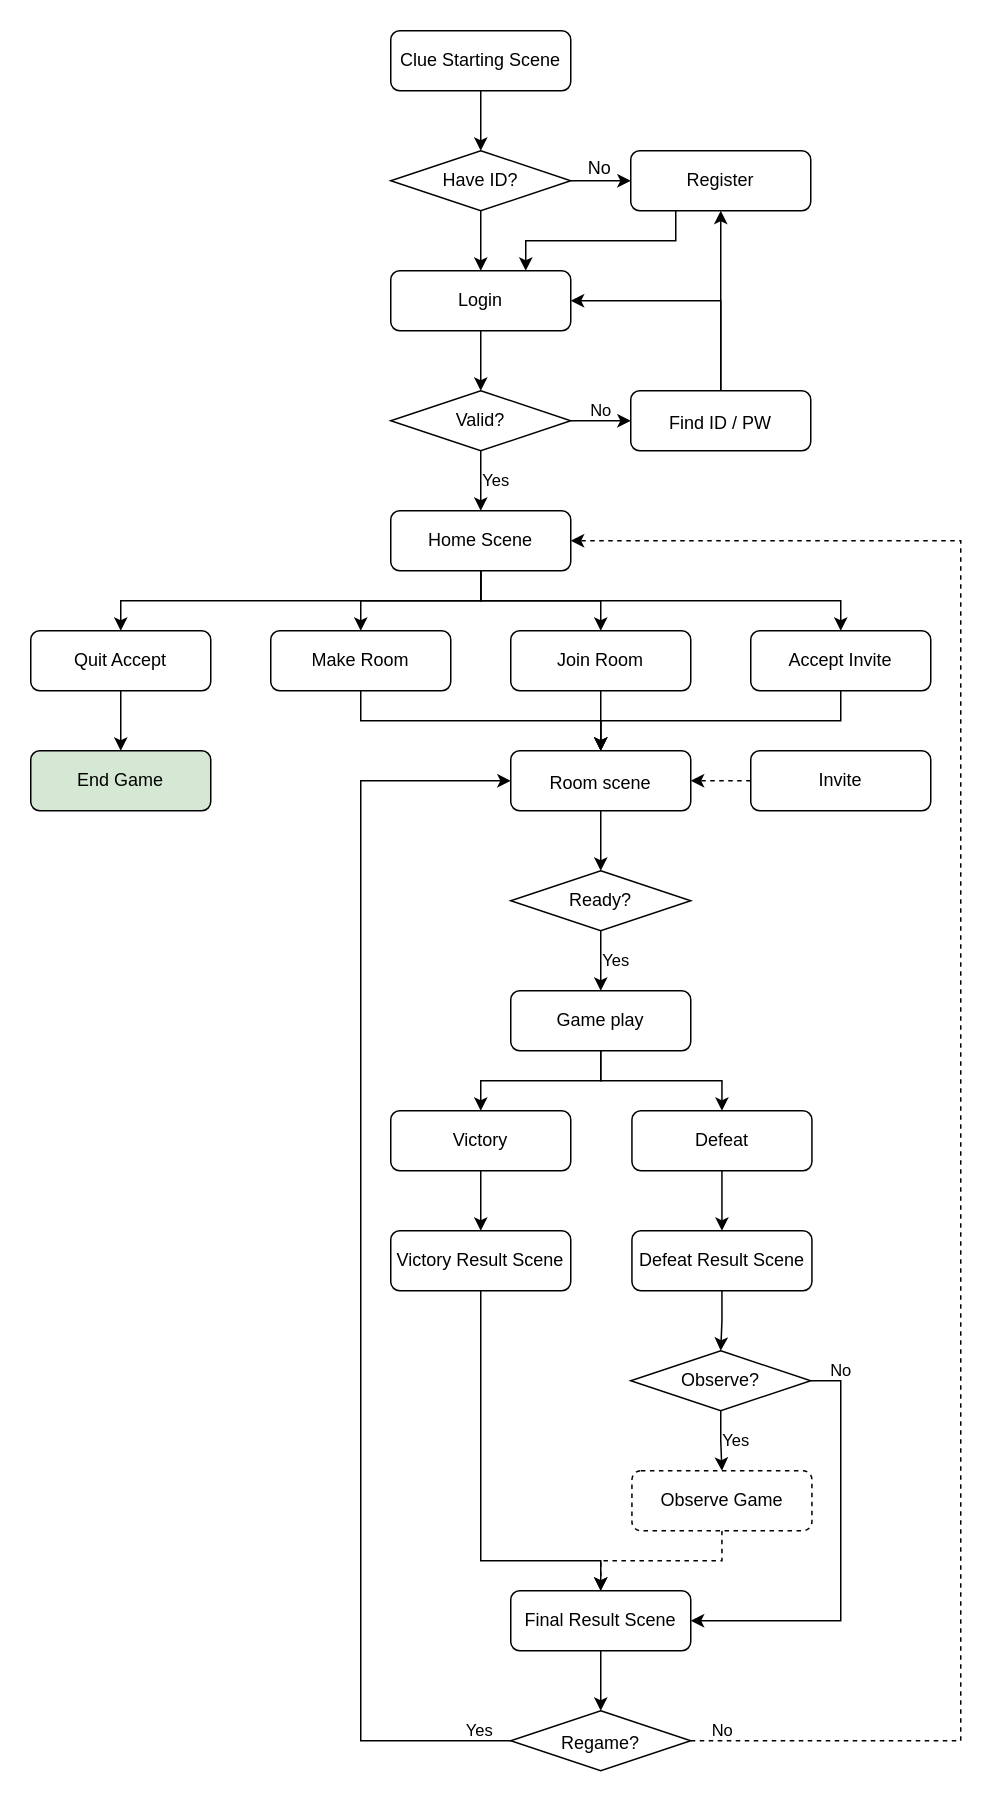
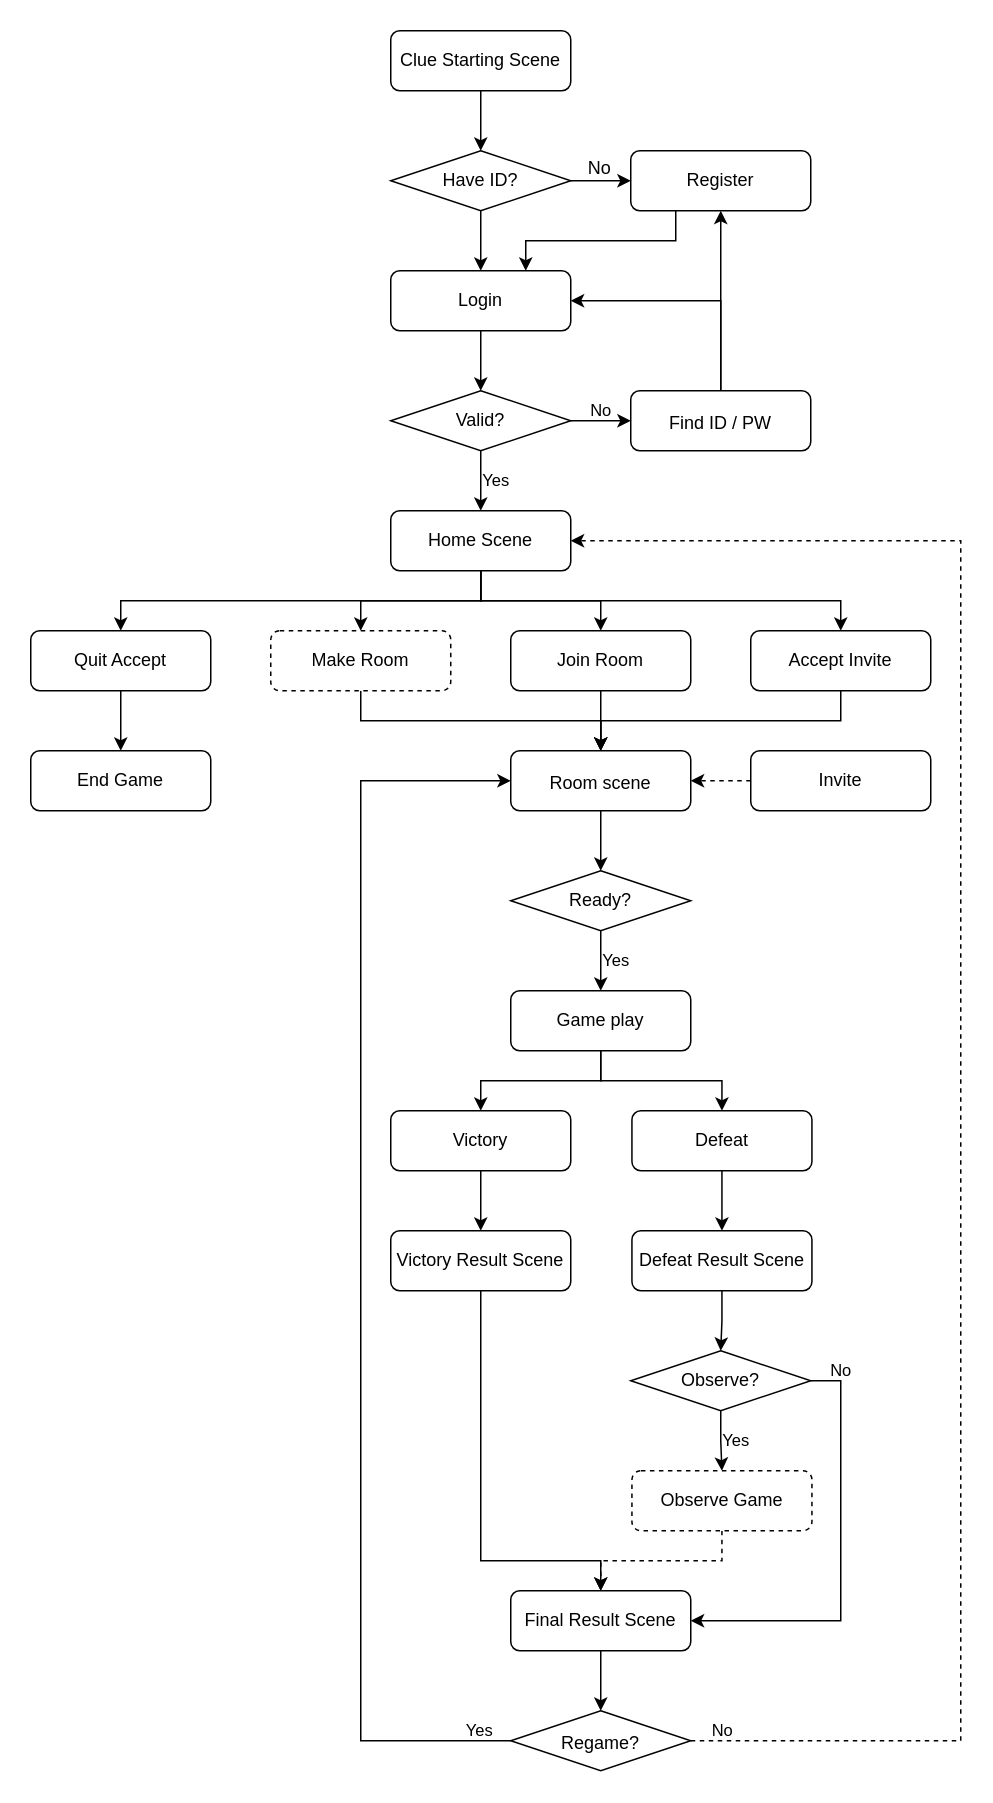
- <mxCell id="42" value="Make Room" style="rounded=1;whiteSpace=wrap;html=1;" parent="1" vertex="1"><mxGeometry x="180" y="420" width="120" height="40" as="geometry" /></mxCell>
+ <mxCell id="42" value="Make Room" style="rounded=1;whiteSpace=wrap;html=1;dashed=1;" parent="1" vertex="1"><mxGeometry x="180" y="420" width="120" height="40" as="geometry" /></mxCell>
- <mxCell id="67" value="End Game" style="rounded=1;whiteSpace=wrap;html=1;fillColor=#d5e8d4;" parent="1" vertex="1"><mxGeometry x="20" y="500" width="120" height="40" as="geometry" /></mxCell>
+ <mxCell id="67" value="End Game" style="rounded=1;whiteSpace=wrap;html=1;" parent="1" vertex="1"><mxGeometry x="20" y="500" width="120" height="40" as="geometry" /></mxCell>
